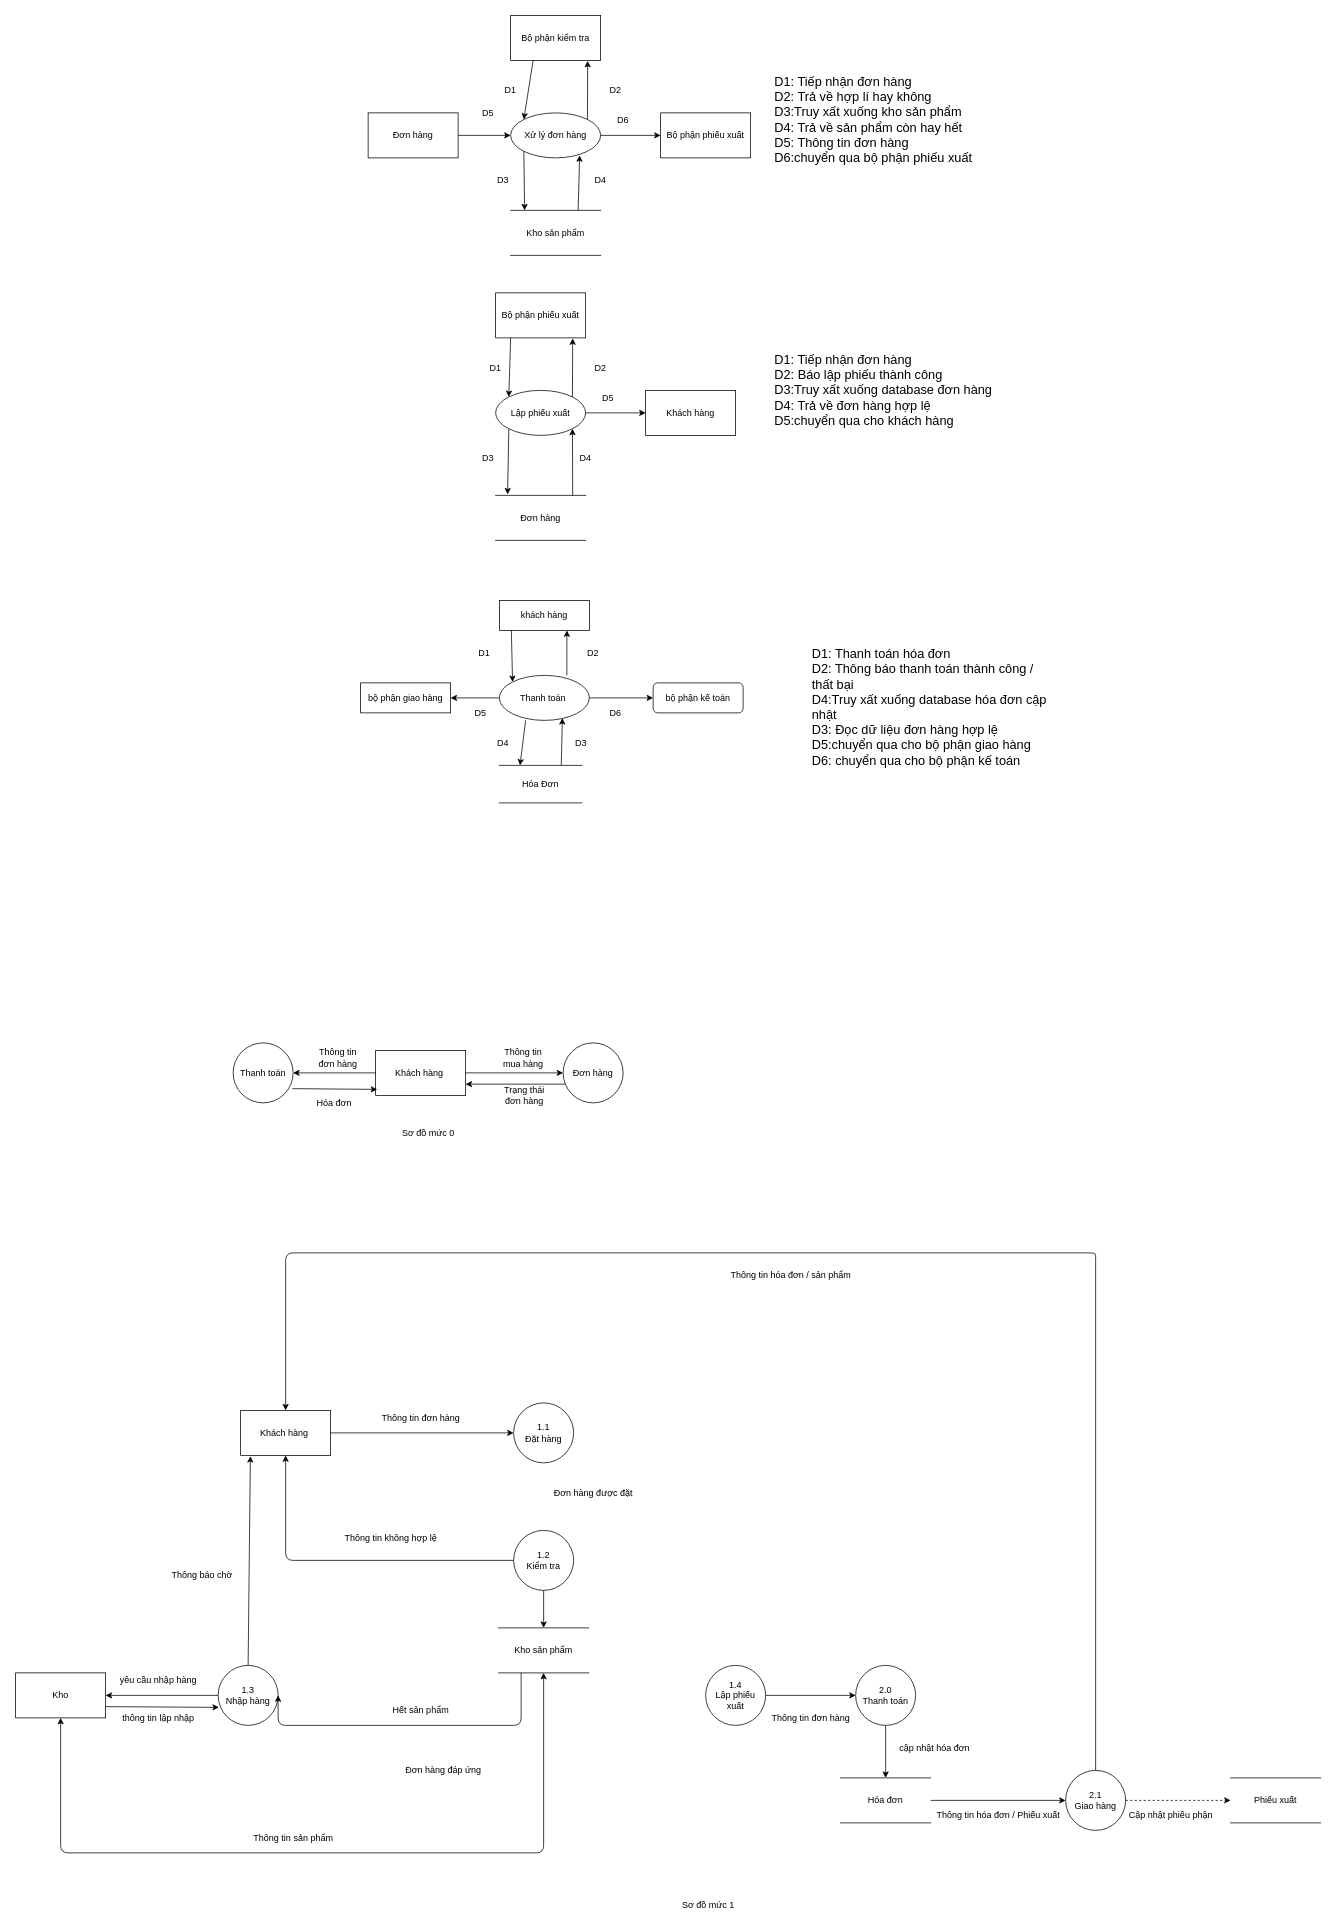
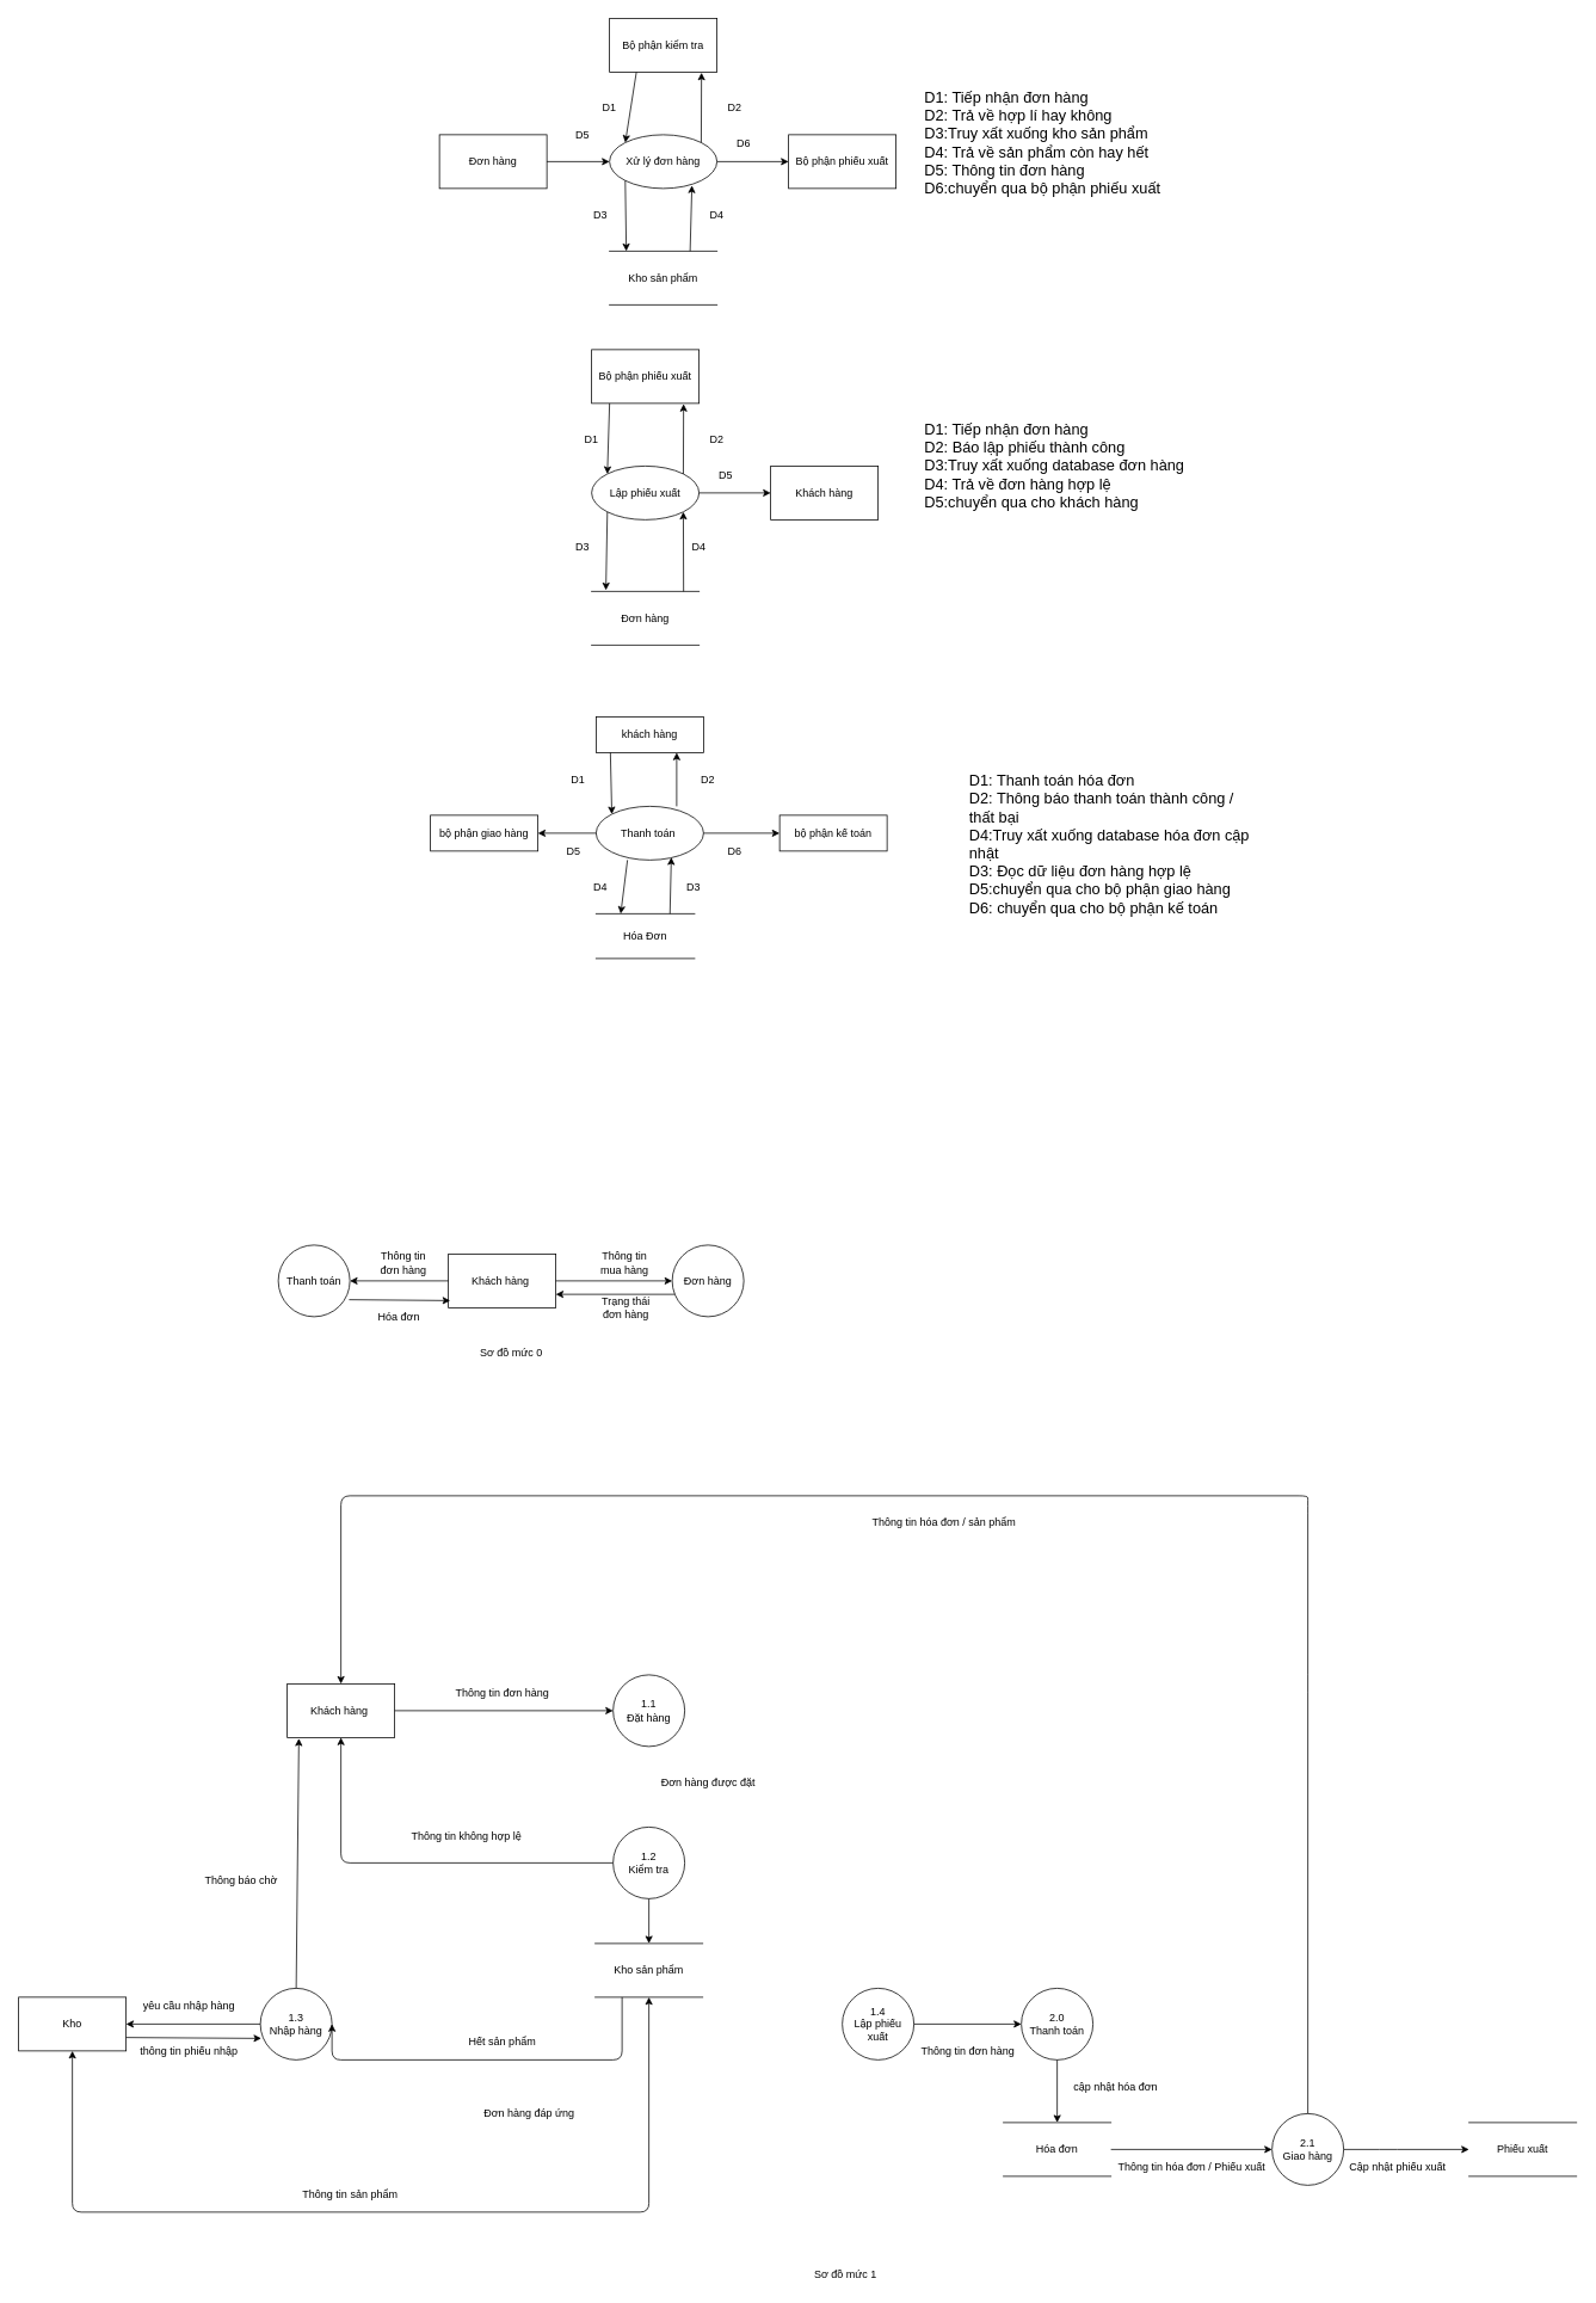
- <mxCell id="88" value="bộ phận kế toán" style="whiteSpace=wrap;html=1;rounded=1;" vertex="1" parent="1"><mxGeometry x="870" y="910" width="120" height="40" as="geometry" /></mxCell>
+ <mxCell id="88" value="bộ phận kế toán" style="rounded=0;whiteSpace=wrap;html=1;" vertex="1" parent="1"><mxGeometry x="870" y="910" width="120" height="40" as="geometry" /></mxCell>
- <mxCell id="34" value="thông tin lập nhập" style="text;html=1;align=center;verticalAlign=middle;resizable=0;points=[];autosize=1;" vertex="1" parent="1"><mxGeometry x="145" y="2280" width="130" height="20" as="geometry" /></mxCell>
+ <mxCell id="34" value="thông tin phiếu nhập" style="text;html=1;align=center;verticalAlign=middle;resizable=0;points=[];autosize=1;" vertex="1" parent="1"><mxGeometry x="145" y="2280" width="130" height="20" as="geometry" /></mxCell>
- <mxCell id="47" value="" style="endArrow=classic;html=1;exitX=1;exitY=0.5;exitDx=0;exitDy=0;entryX=0;entryY=0.5;entryDx=0;entryDy=0;dashed=1;" edge="1" parent="1" source="45" target="48"><mxGeometry width="50" height="50" relative="1" as="geometry"><mxPoint x="1480" y="2280" as="sourcePoint" /><mxPoint x="1590" y="2400" as="targetPoint" /><Array as="points"><mxPoint x="1550" y="2400" /></Array></mxGeometry></mxCell>
+ <mxCell id="47" value="" style="endArrow=classic;html=1;exitX=1;exitY=0.5;exitDx=0;exitDy=0;entryX=0;entryY=0.5;entryDx=0;entryDy=0;" edge="1" parent="1" source="45" target="48"><mxGeometry width="50" height="50" relative="1" as="geometry"><mxPoint x="1480" y="2280" as="sourcePoint" /><mxPoint x="1590" y="2400" as="targetPoint" /><Array as="points"><mxPoint x="1550" y="2400" /></Array></mxGeometry></mxCell>
- <mxCell id="49" value="Cập nhật phiếu phận" style="text;html=1;align=center;verticalAlign=middle;resizable=0;points=[];autosize=1;" vertex="1" parent="1"><mxGeometry x="1500" y="2410" width="120" height="20" as="geometry" /></mxCell>
+ <mxCell id="49" value="Cập nhật phiếu xuất" style="text;html=1;align=center;verticalAlign=middle;resizable=0;points=[];autosize=1;" vertex="1" parent="1"><mxGeometry x="1500" y="2410" width="120" height="20" as="geometry" /></mxCell>
